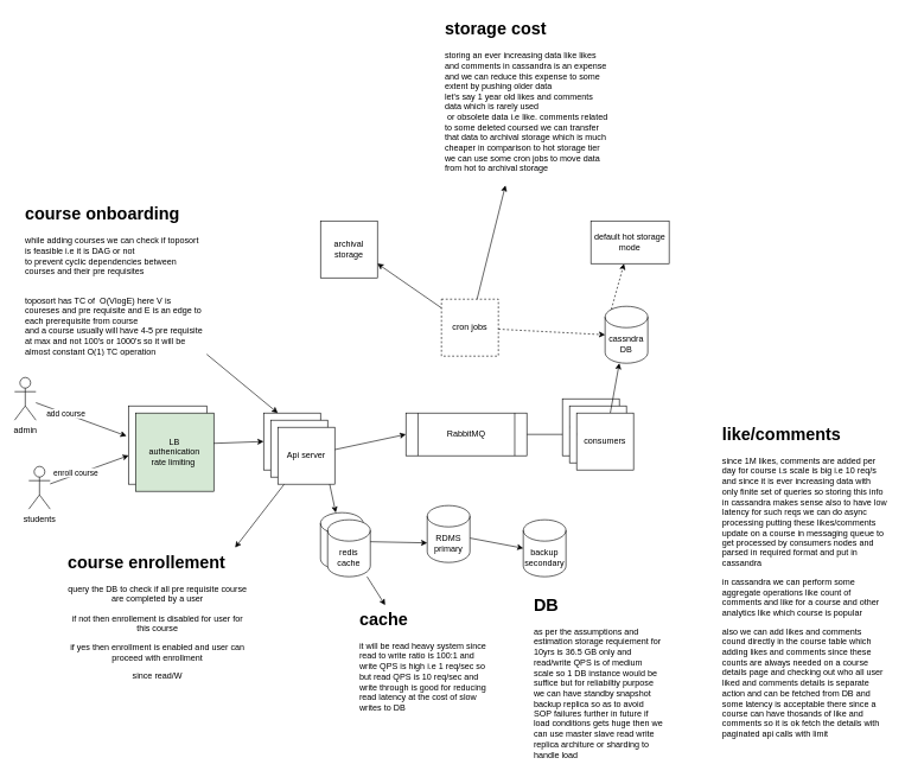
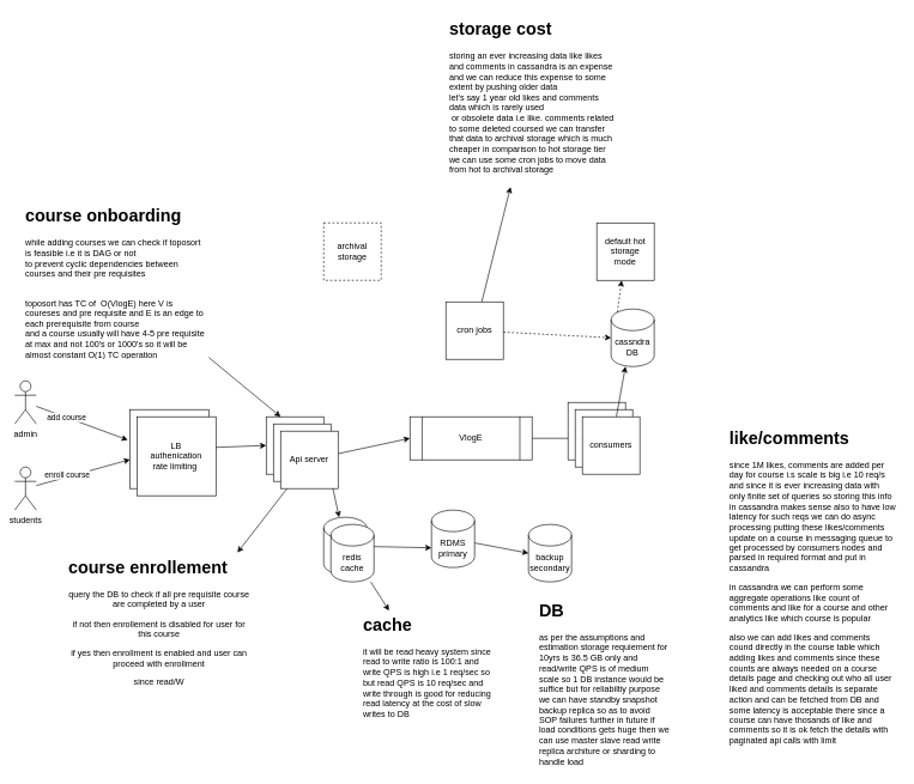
- <mxCell id="25" value="default hot storage&lt;br&gt;mode" style="whiteSpace=wrap;html=1;aspect=fixed;" parent="1" vertex="1"><mxGeometry x="830" y="310" width="110" height="60" as="geometry" /></mxCell>
+ <mxCell id="25" value="default hot storage&lt;br&gt;mode" style="whiteSpace=wrap;html=1;aspect=fixed;" parent="1" vertex="1"><mxGeometry x="830" y="310" width="80" height="80" as="geometry" /></mxCell>
- <mxCell id="26" value="archival storage" style="whiteSpace=wrap;html=1;aspect=fixed;" parent="1" vertex="1"><mxGeometry x="450" y="310" width="80" height="80" as="geometry" /></mxCell>
+ <mxCell id="26" value="archival storage" style="whiteSpace=wrap;html=1;aspect=fixed;dashed=1;" parent="1" vertex="1"><mxGeometry x="450" y="310" width="80" height="80" as="geometry" /></mxCell>
- <mxCell id="28" style="edgeStyle=none;html=1;entryX=1;entryY=0.75;entryDx=0;entryDy=0;" parent="1" source="30" edge="1" target="26"><mxGeometry relative="1" as="geometry"><mxPoint x="390" y="460" as="targetPoint" /></mxGeometry></mxCell>
- <mxCell id="30" value="cron jobs" style="whiteSpace=wrap;html=1;aspect=fixed;dashed=1;" parent="1" vertex="1"><mxGeometry x="620" y="420" width="80" height="80" as="geometry" /></mxCell>
+ <mxCell id="30" value="cron jobs" style="whiteSpace=wrap;html=1;aspect=fixed;" parent="1" vertex="1"><mxGeometry x="620" y="420" width="80" height="80" as="geometry" /></mxCell>
- <mxCell id="20" value="RabbitMQ" style="shape=process;whiteSpace=wrap;html=1;backgroundOutline=1;" parent="1" vertex="1"><mxGeometry x="570" y="580" width="170" height="60" as="geometry" /></mxCell>
+ <mxCell id="20" value="VlogE" style="shape=process;whiteSpace=wrap;html=1;backgroundOutline=1;" parent="1" vertex="1"><mxGeometry x="570" y="580" width="170" height="60" as="geometry" /></mxCell>
- <mxCell id="31" value="LB&lt;br&gt;authenication&lt;br&gt;rate limiting&amp;nbsp;" style="whiteSpace=wrap;html=1;aspect=fixed;fillColor=#d5e8d4;" parent="1" vertex="1"><mxGeometry x="190" y="580" width="110" height="110" as="geometry" /></mxCell>
+ <mxCell id="31" value="LB&lt;br&gt;authenication&lt;br&gt;rate limiting&amp;nbsp;" style="whiteSpace=wrap;html=1;aspect=fixed;" parent="1" vertex="1"><mxGeometry x="190" y="580" width="110" height="110" as="geometry" /></mxCell>
- <mxCell id="18" value="students" style="shape=umlActor;verticalLabelPosition=bottom;verticalAlign=top;html=1;outlineConnect=0;" parent="1" vertex="1"><mxGeometry x="40" y="655" width="30" height="60" as="geometry" /></mxCell>
+ <mxCell id="18" value="students" style="shape=umlActor;verticalLabelPosition=bottom;verticalAlign=top;html=1;outlineConnect=0;" parent="1" vertex="1"><mxGeometry x="20" y="650" width="30" height="60" as="geometry" /></mxCell>
